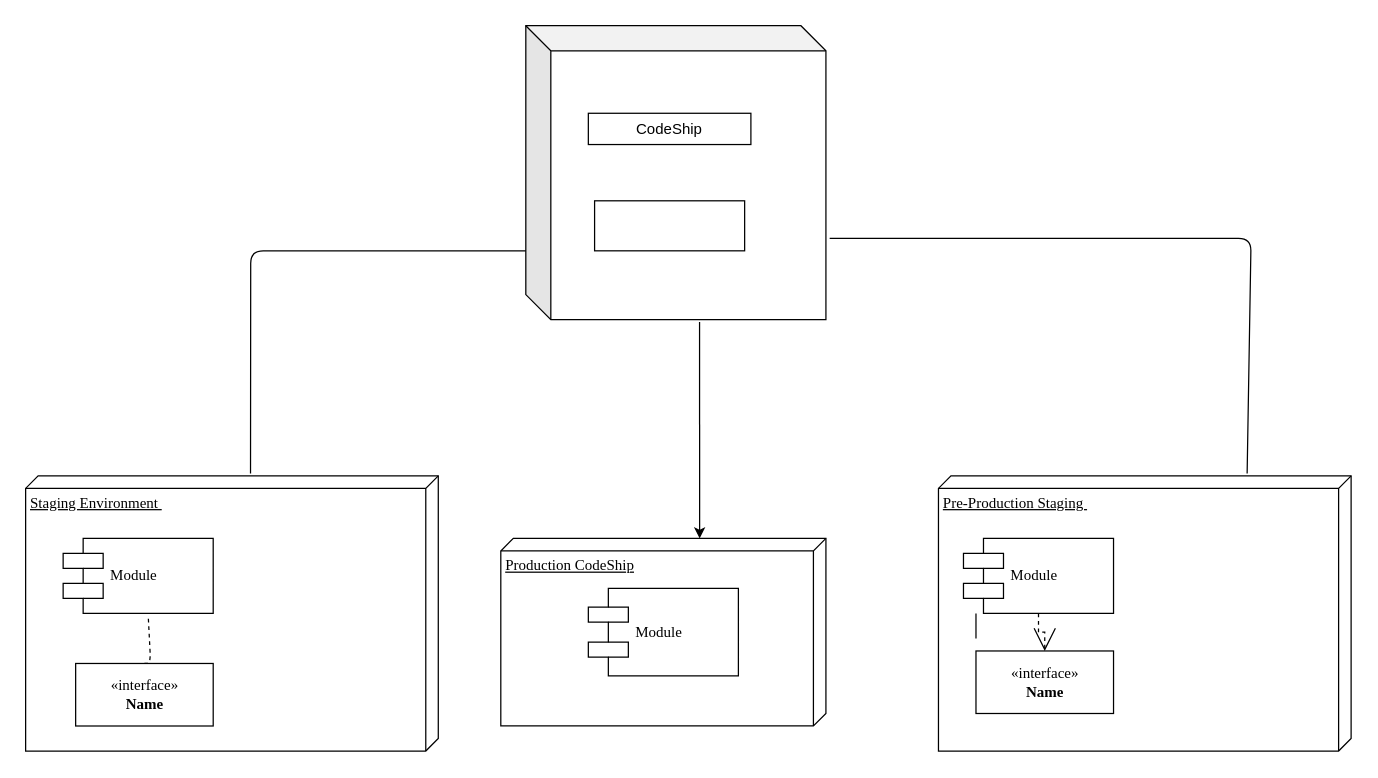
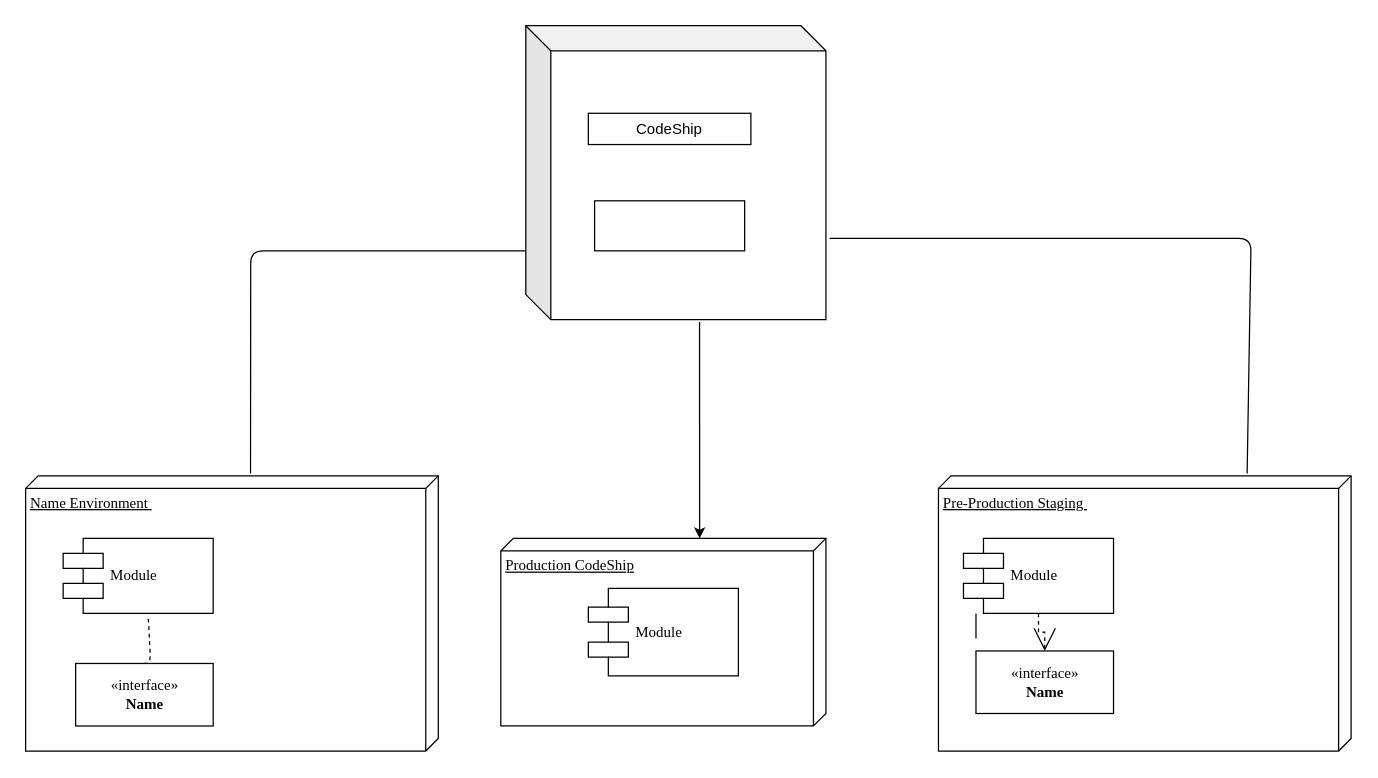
- <mxCell id="2" value="Staging Environment&amp;nbsp;" style="verticalAlign=top;align=left;spacingTop=8;spacingLeft=2;spacingRight=12;shape=cube;size=10;direction=south;fontStyle=4;html=1;rounded=0;shadow=0;comic=0;labelBackgroundColor=none;strokeWidth=1;fontFamily=Verdana;fontSize=12" parent="1" vertex="1"><mxGeometry x="20" y="380" width="330" height="220" as="geometry" /></mxCell>
+ <mxCell id="2" value="Name Environment&amp;nbsp;" style="verticalAlign=top;align=left;spacingTop=8;spacingLeft=2;spacingRight=12;shape=cube;size=10;direction=south;fontStyle=4;html=1;rounded=0;shadow=0;comic=0;labelBackgroundColor=none;strokeWidth=1;fontFamily=Verdana;fontSize=12" parent="1" vertex="1"><mxGeometry x="20" y="380" width="330" height="220" as="geometry" /></mxCell>
